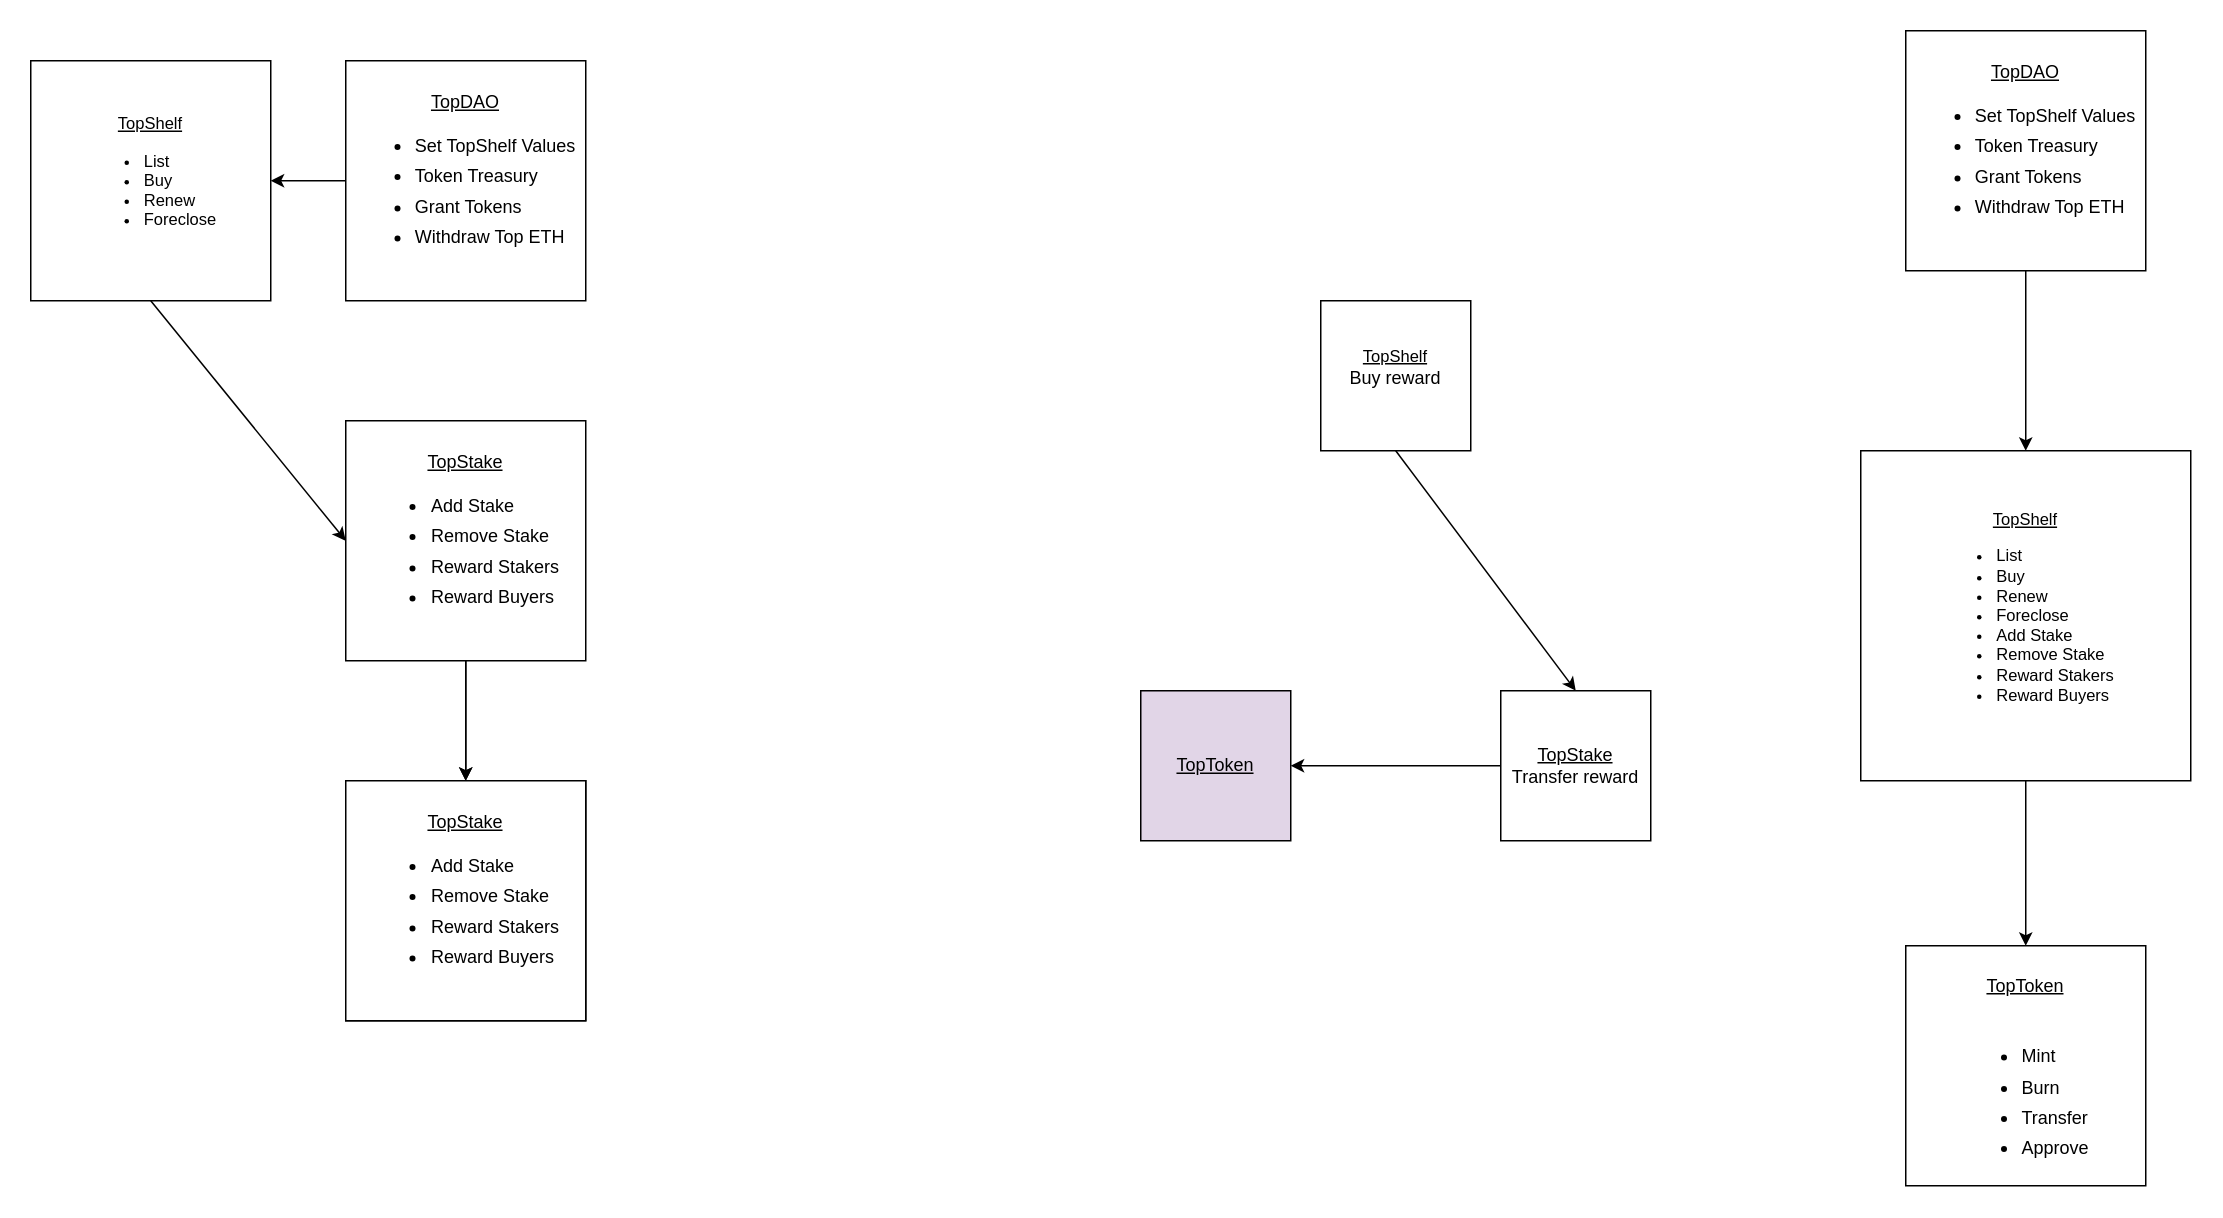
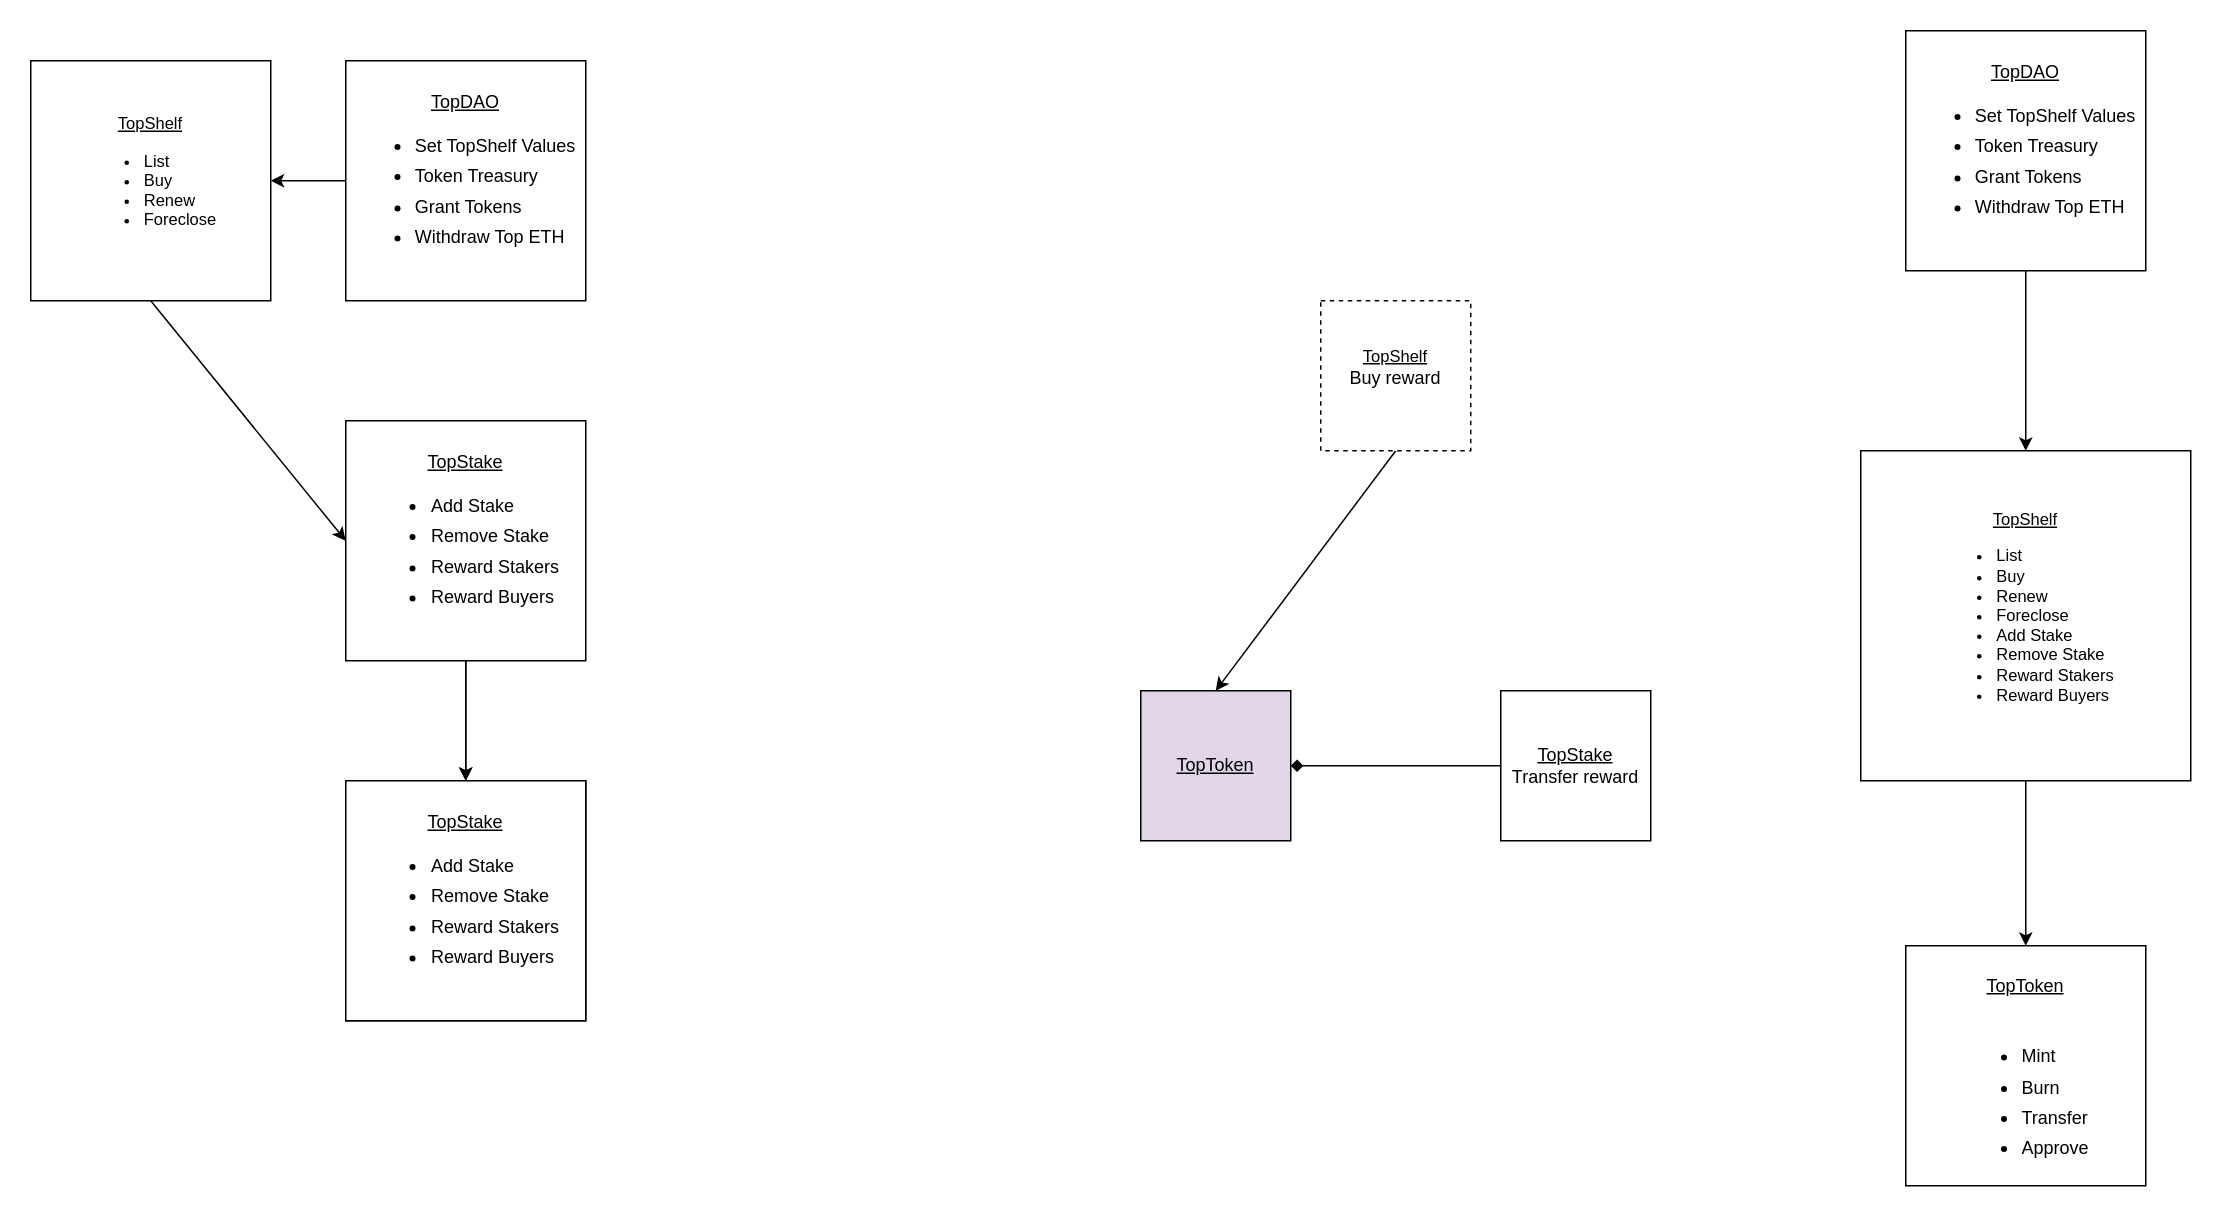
- <mxCell id="14" value="&lt;span style=&quot;font-size: 11px&quot;&gt;&lt;u&gt;TopShelf&lt;br&gt;&lt;/u&gt;&lt;/span&gt;Buy reward&lt;br&gt;&lt;p&gt;&lt;/p&gt;" style="whiteSpace=wrap;html=1;aspect=fixed;" parent="1" vertex="1"><mxGeometry x="880" y="200" width="100" height="100" as="geometry" /></mxCell>
+ <mxCell id="14" value="&lt;span style=&quot;font-size: 11px&quot;&gt;&lt;u&gt;TopShelf&lt;br&gt;&lt;/u&gt;&lt;/span&gt;Buy reward&lt;br&gt;&lt;p&gt;&lt;/p&gt;" style="whiteSpace=wrap;html=1;aspect=fixed;dashed=1;" parent="1" vertex="1"><mxGeometry x="880" y="200" width="100" height="100" as="geometry" /></mxCell>
+ <mxCell id="13" style="edgeStyle=none;html=1;entryX=0.5;entryY=0;entryDx=0;entryDy=0;exitX=0.5;exitY=1;exitDx=0;exitDy=0;" parent="1" source="14" target="15" edge="1"><mxGeometry relative="1" as="geometry" /></mxCell>
- <mxCell id="12" value="" style="edgeStyle=none;html=1;exitX=0.5;exitY=1;exitDx=0;exitDy=0;entryX=0.5;entryY=0;entryDx=0;entryDy=0;" parent="1" source="14" target="11" edge="1"><mxGeometry relative="1" as="geometry" /></mxCell>
- <mxCell id="10" value="" style="edgeStyle=none;html=1;entryX=1;entryY=0.5;entryDx=0;entryDy=0;" parent="1" source="11" target="15" edge="1"><mxGeometry relative="1" as="geometry"><Array as="points" /></mxGeometry></mxCell>
+ <mxCell id="10" value="" style="edgeStyle=none;html=1;entryX=1;entryY=0.5;entryDx=0;entryDy=0;endArrow=diamond;" parent="1" source="11" target="15" edge="1"><mxGeometry relative="1" as="geometry"><Array as="points" /></mxGeometry></mxCell>
